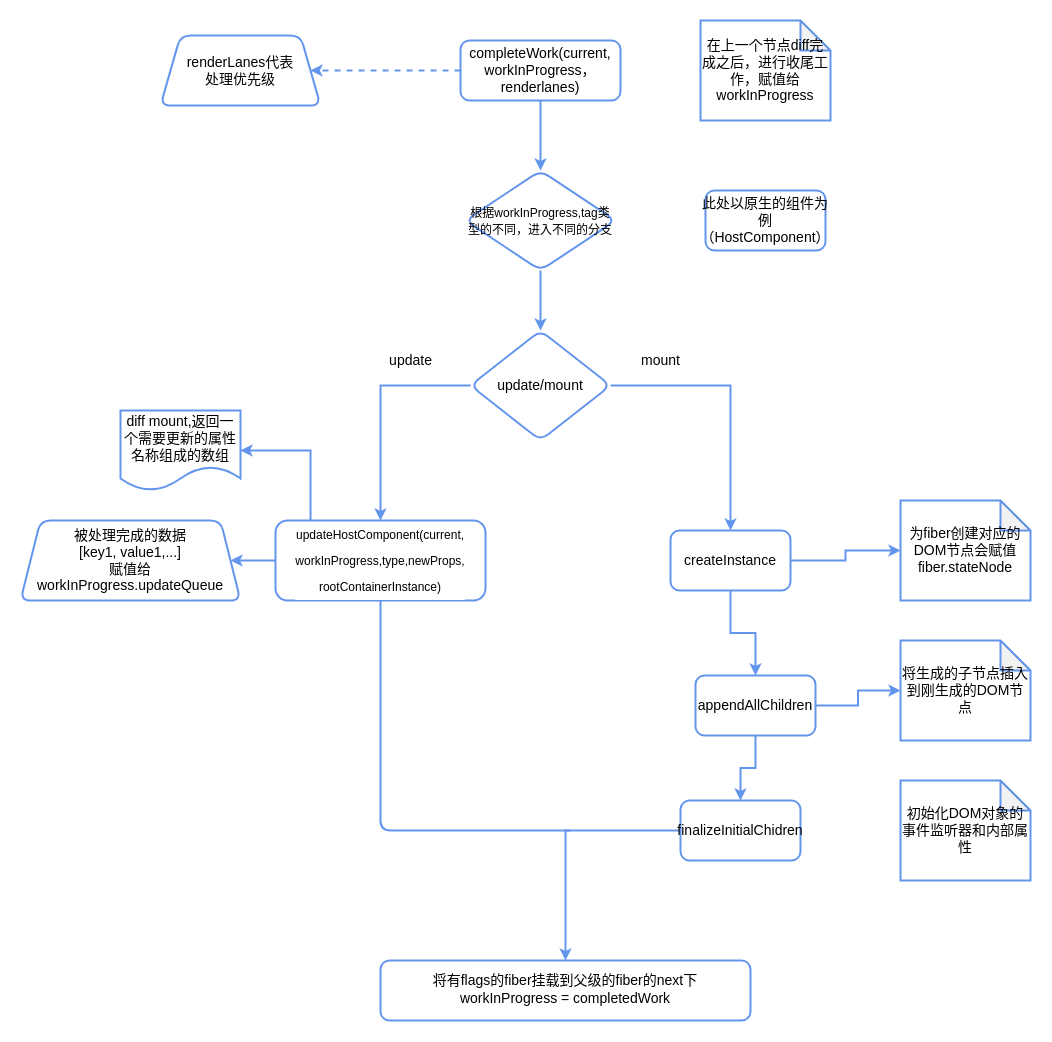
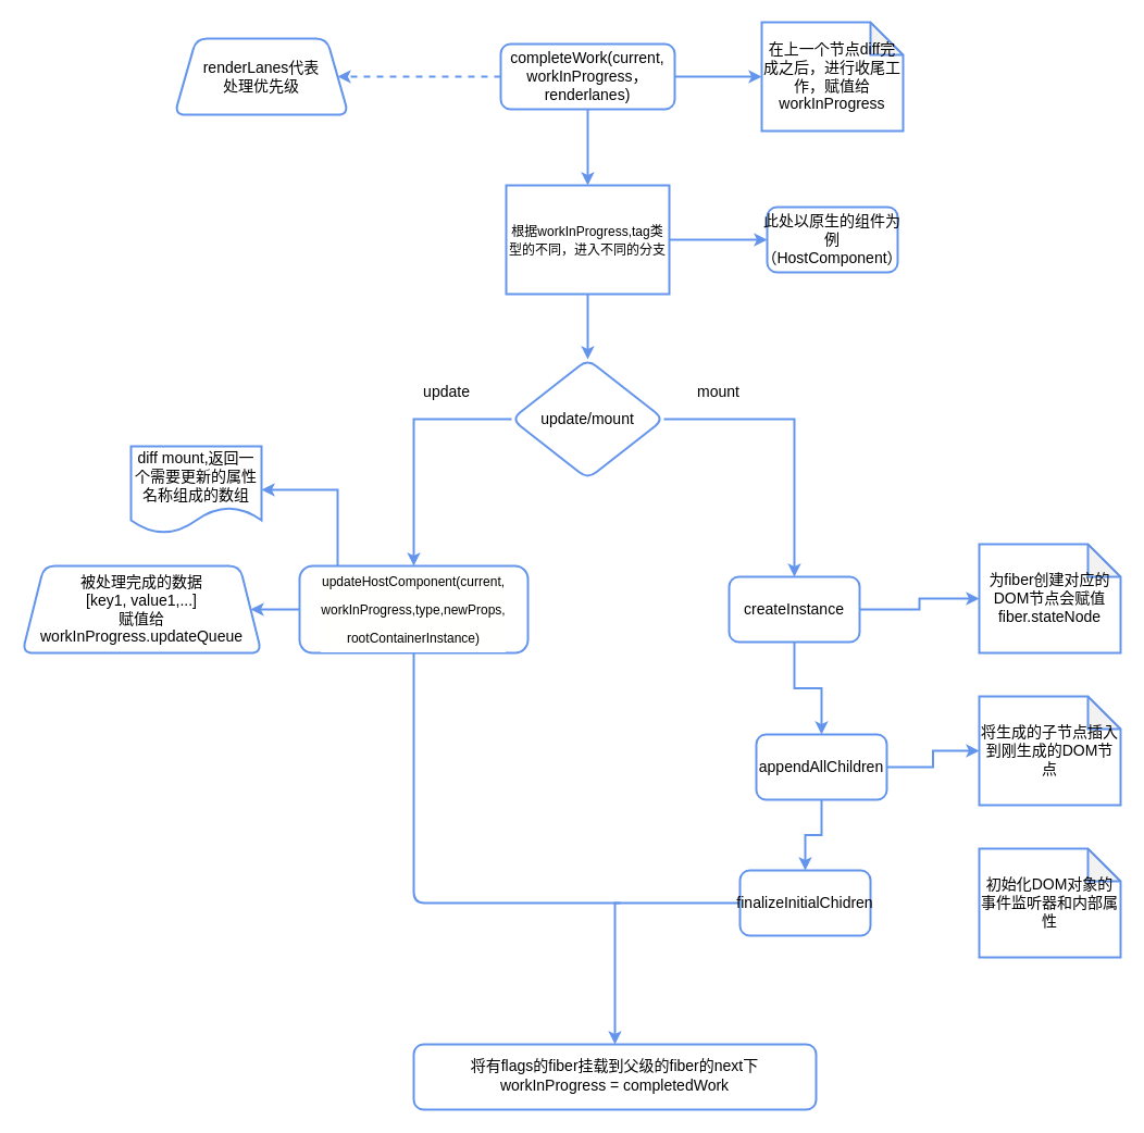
+ <mxCell id="2" value="" style="edgeStyle=orthogonalEdgeStyle;rounded=0;orthogonalLoop=1;jettySize=auto;html=1;strokeWidth=2;strokeColor=#6495ED;fontSize=14;" edge="1" parent="1" source="5" target="6"><mxGeometry relative="1" as="geometry" /></mxCell>
- <mxCell id="10" value="&lt;font style=&quot;font-size: 12px&quot;&gt;根据workInProgress,tag类型的不同，进入不同的分支&lt;/font&gt;" style="rhombus;whiteSpace=wrap;html=1;rounded=1;strokeWidth=2;strokeColor=#6495ED;fontSize=14;" vertex="1" parent="1"><mxGeometry x="465" y="170" width="150" height="100" as="geometry" /></mxCell>
+ <mxCell id="10" value="&lt;font style=&quot;font-size: 12px&quot;&gt;根据workInProgress,tag类型的不同，进入不同的分支&lt;/font&gt;" style="whiteSpace=wrap;html=1;strokeWidth=2;strokeColor=#6495ED;fontSize=14;rounded=0;" vertex="1" parent="1"><mxGeometry x="465" y="170" width="150" height="100" as="geometry" /></mxCell>
+ <mxCell id="9" value="" style="edgeStyle=orthogonalEdgeStyle;rounded=0;orthogonalLoop=1;jettySize=auto;html=1;strokeWidth=2;strokeColor=#6495ED;fontSize=14;" edge="1" parent="1" source="10" target="14"><mxGeometry relative="1" as="geometry" /></mxCell>
